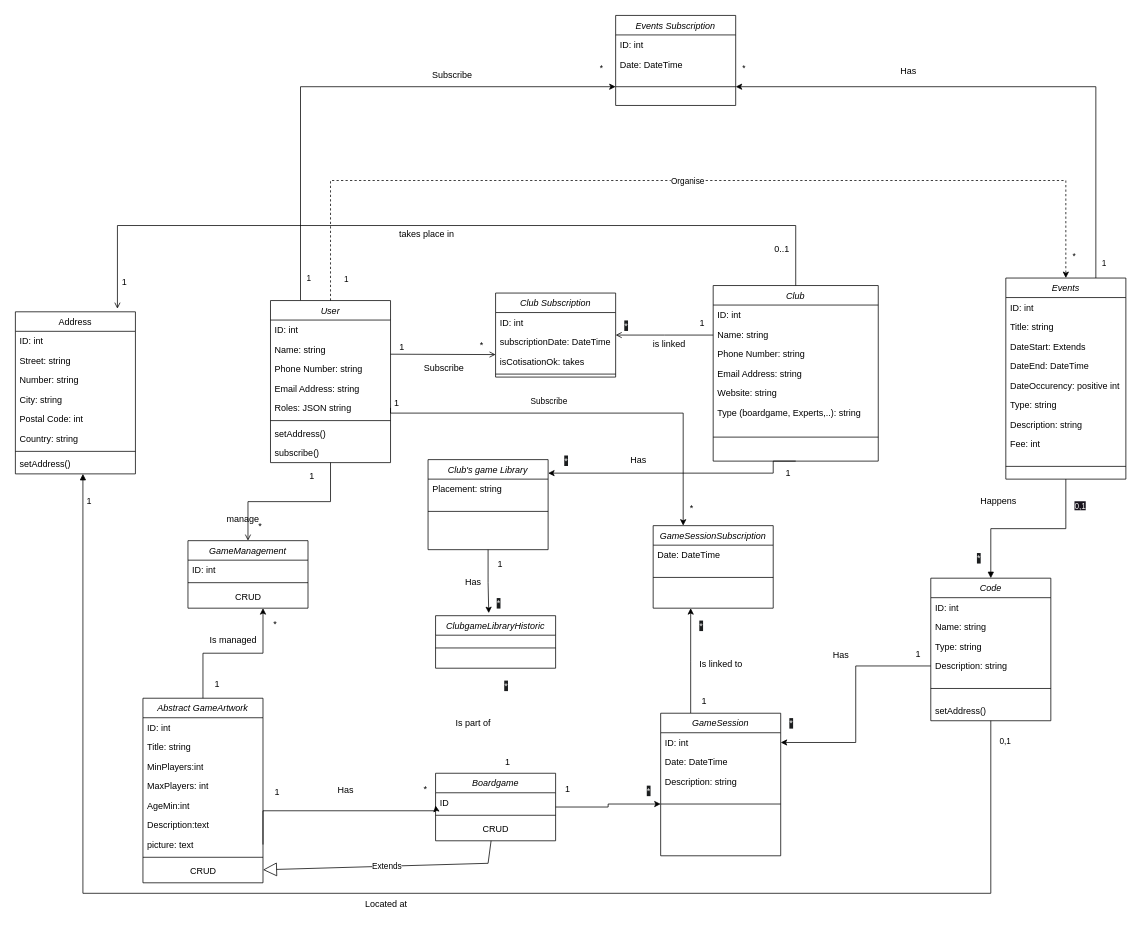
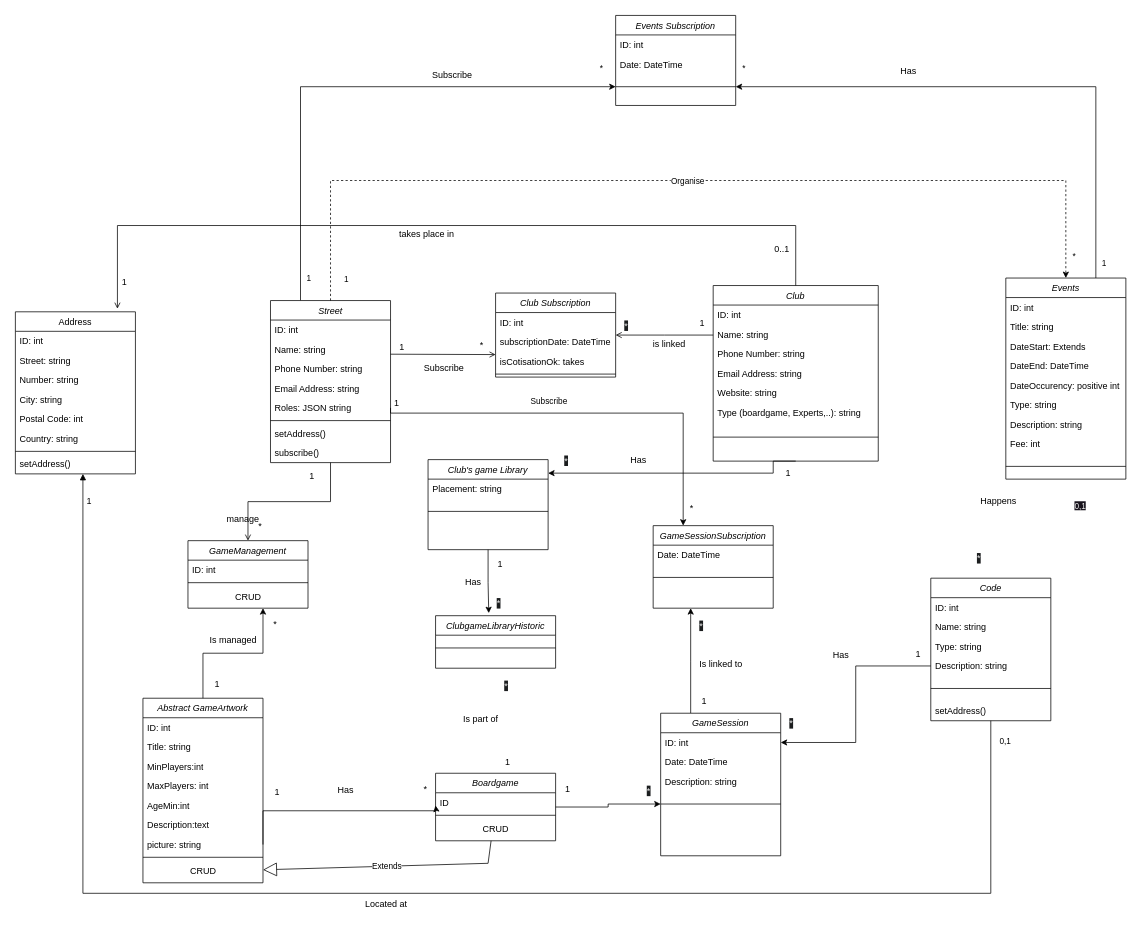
- <mxCell id="3" value="User" style="swimlane;fontStyle=2;align=center;verticalAlign=top;childLayout=stackLayout;horizontal=1;startSize=26;horizontalStack=0;resizeParent=1;resizeLast=0;collapsible=1;marginBottom=0;rounded=0;shadow=0;strokeWidth=1;" parent="1" vertex="1"><mxGeometry x="360" y="400" width="160" height="216" as="geometry"><mxRectangle x="230" y="140" width="160" height="26" as="alternateBounds" /></mxGeometry></mxCell>
+ <mxCell id="3" value="Street" style="swimlane;fontStyle=2;align=center;verticalAlign=top;childLayout=stackLayout;horizontal=1;startSize=26;horizontalStack=0;resizeParent=1;resizeLast=0;collapsible=1;marginBottom=0;rounded=0;shadow=0;strokeWidth=1;" parent="1" vertex="1"><mxGeometry x="360" y="400" width="160" height="216" as="geometry"><mxRectangle x="230" y="140" width="160" height="26" as="alternateBounds" /></mxGeometry></mxCell>
- <mxCell id="113" value="" style="endArrow=block;endFill=1;html=1;edgeStyle=orthogonalEdgeStyle;align=left;verticalAlign=top;rounded=0;" parent="1" source="59" target="106" edge="1"><mxGeometry x="-1" relative="1" as="geometry"><mxPoint x="1010" y="730" as="sourcePoint" /><mxPoint x="1170" y="730" as="targetPoint" /></mxGeometry></mxCell>
- <mxCell id="147" value="Is part of" style="text;html=1;align=center;verticalAlign=middle;resizable=0;points=[];autosize=1;strokeColor=none;fillColor=none;" parent="1" vertex="1"><mxGeometry x="595" y="948" width="70" height="30" as="geometry" /></mxCell>
+ <mxCell id="147" value="Is part of" style="text;html=1;align=center;verticalAlign=middle;resizable=0;points=[];autosize=1;strokeColor=none;fillColor=none;" parent="1" vertex="1"><mxGeometry x="605" y="943" width="70" height="30" as="geometry" /></mxCell>
- <mxCell id="96" value="picture: text" style="text;strokeColor=none;fillColor=none;align=left;verticalAlign=top;spacingLeft=4;spacingRight=4;overflow=hidden;rotatable=0;points=[[0,0.5],[1,0.5]];portConstraint=eastwest;whiteSpace=wrap;html=1;" parent="89" vertex="1"><mxGeometry y="182" width="160" height="26" as="geometry" /></mxCell>
+ <mxCell id="96" value="picture: string" style="text;strokeColor=none;fillColor=none;align=left;verticalAlign=top;spacingLeft=4;spacingRight=4;overflow=hidden;rotatable=0;points=[[0,0.5],[1,0.5]];portConstraint=eastwest;whiteSpace=wrap;html=1;" parent="89" vertex="1"><mxGeometry y="182" width="160" height="26" as="geometry" /></mxCell>
